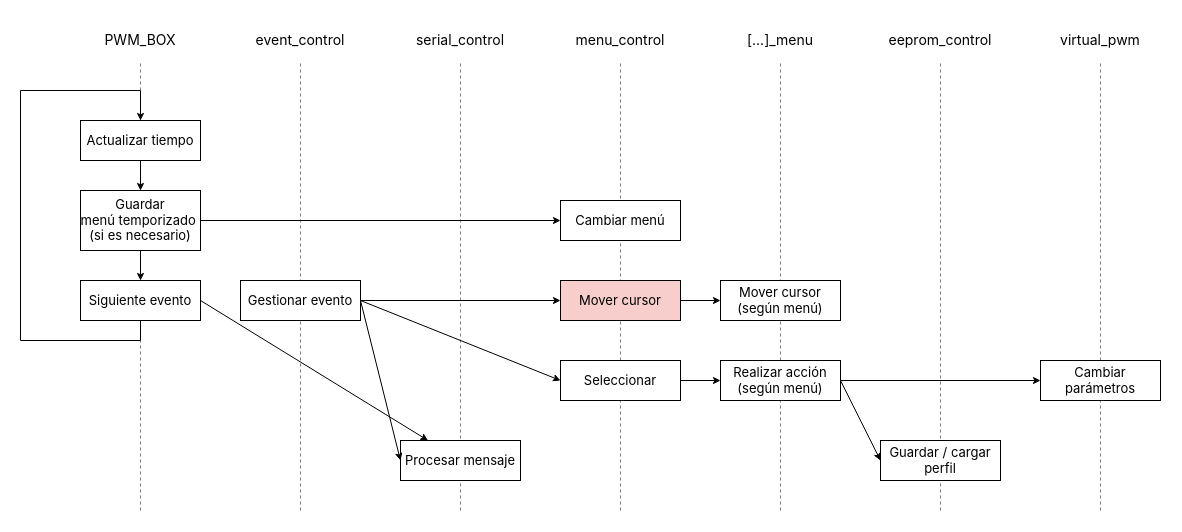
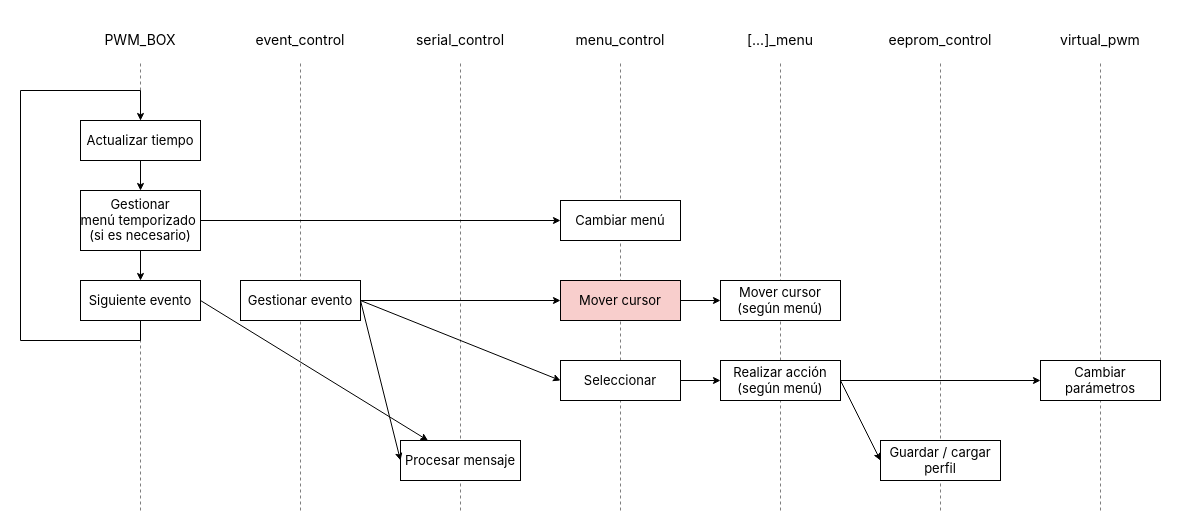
- <mxCell id="11" value="&lt;div&gt;&lt;font face=&quot;Inter&quot;&gt;Guardar menú&amp;nbsp;temporizado&amp;nbsp;&lt;/font&gt;&lt;/div&gt;&lt;div&gt;&lt;font face=&quot;Inter&quot;&gt;(si es necesario)&lt;/font&gt;&lt;/div&gt;" style="rounded=0;whiteSpace=wrap;html=1;fontSize=13;" vertex="1" parent="1"><mxGeometry x="80" y="190" width="120" height="60" as="geometry" /></mxCell>
+ <mxCell id="11" value="&lt;div&gt;&lt;font face=&quot;Inter&quot;&gt;Gestionar menú&amp;nbsp;temporizado&amp;nbsp;&lt;/font&gt;&lt;/div&gt;&lt;div&gt;&lt;font face=&quot;Inter&quot;&gt;(si es necesario)&lt;/font&gt;&lt;/div&gt;" style="rounded=0;whiteSpace=wrap;html=1;fontSize=13;" vertex="1" parent="1"><mxGeometry x="80" y="190" width="120" height="60" as="geometry" /></mxCell>
